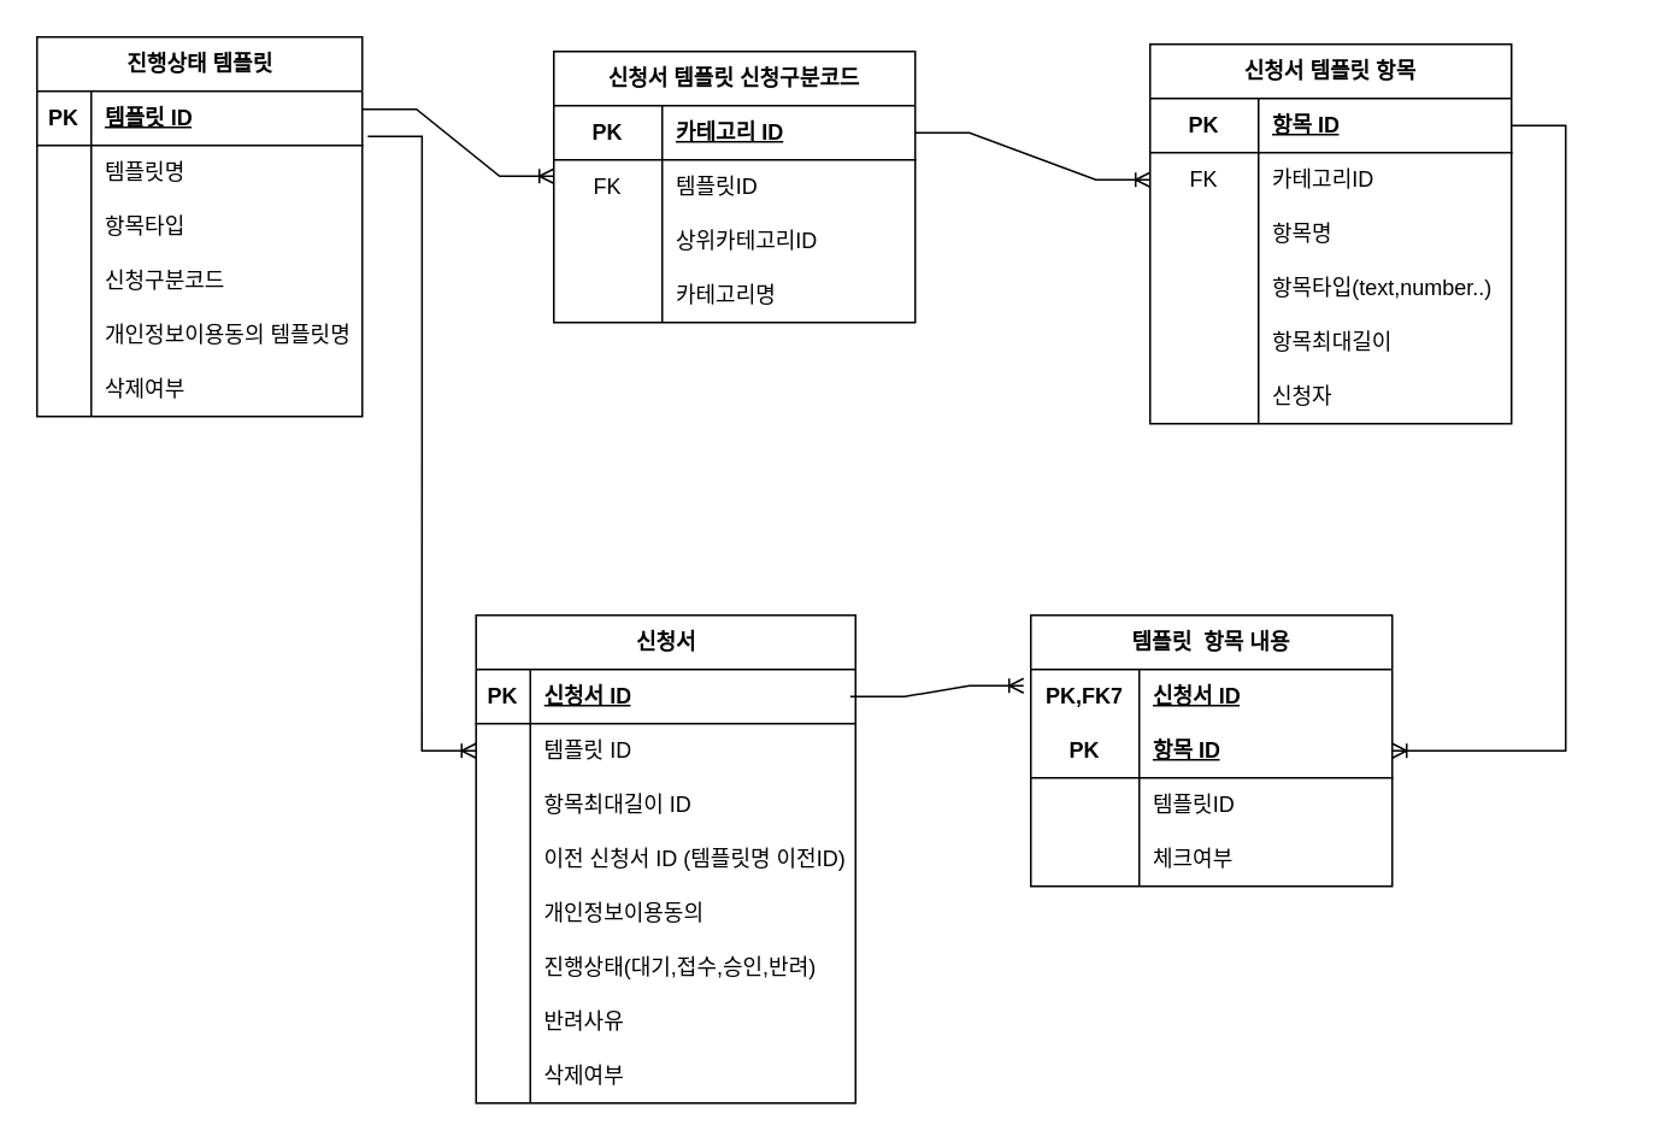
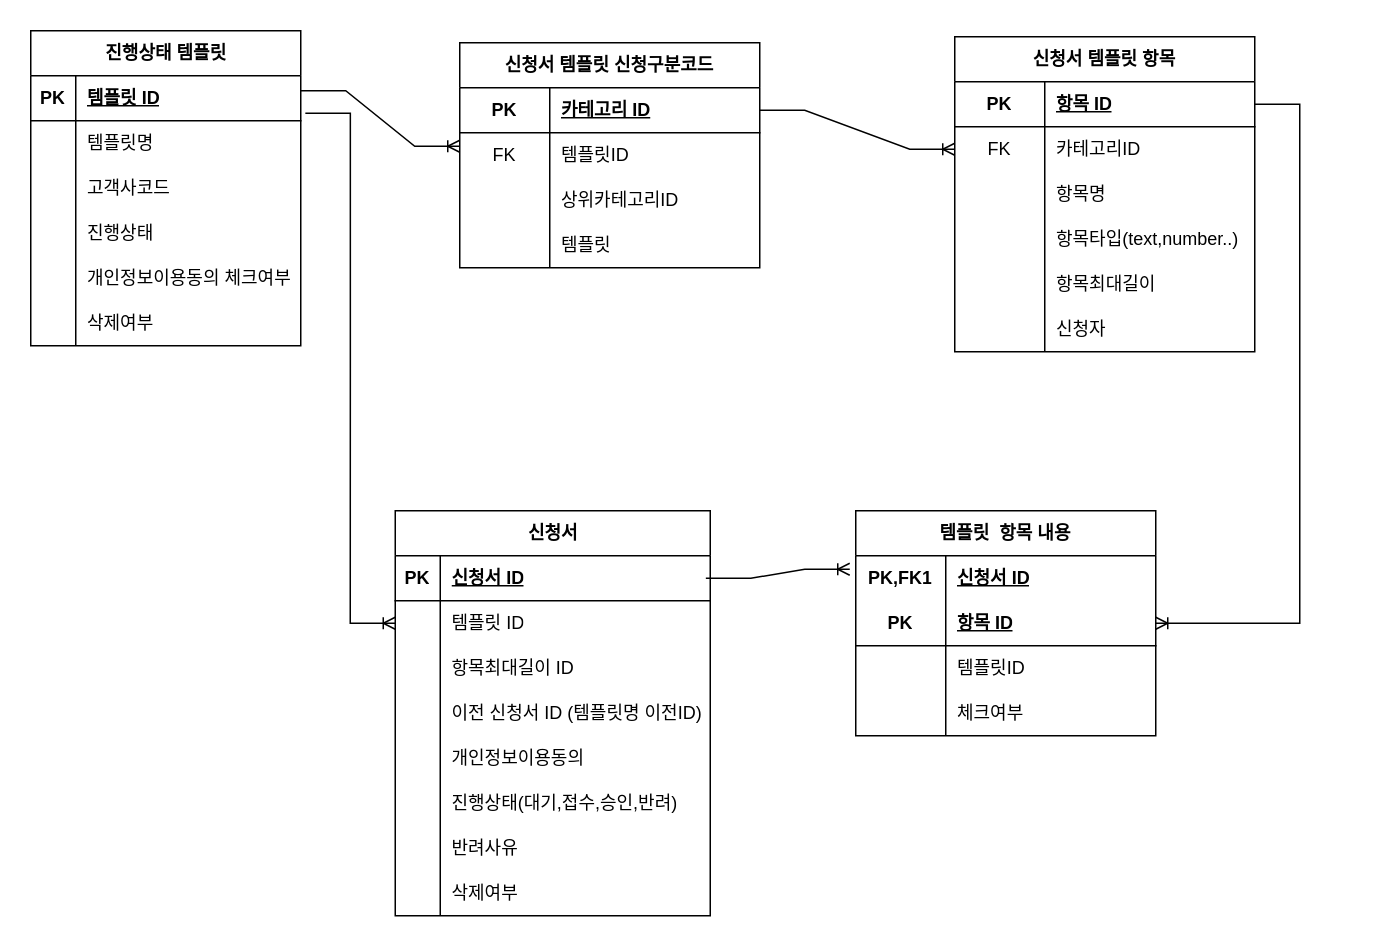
- <mxCell id="11" value="항목타입" style="shape=partialRectangle;connectable=0;fillColor=none;top=0;left=0;bottom=0;right=0;align=left;spacingLeft=6;overflow=hidden;whiteSpace=wrap;html=1;" vertex="1" parent="9"><mxGeometry x="30" width="150" height="30" as="geometry"><mxRectangle width="150" height="30" as="alternateBounds" /></mxGeometry></mxCell>
+ <mxCell id="11" value="고객사코드" style="shape=partialRectangle;connectable=0;fillColor=none;top=0;left=0;bottom=0;right=0;align=left;spacingLeft=6;overflow=hidden;whiteSpace=wrap;html=1;" vertex="1" parent="9"><mxGeometry x="30" width="150" height="30" as="geometry"><mxRectangle width="150" height="30" as="alternateBounds" /></mxGeometry></mxCell>
- <mxCell id="14" value="신청구분코드" style="shape=partialRectangle;connectable=0;fillColor=none;top=0;left=0;bottom=0;right=0;align=left;spacingLeft=6;overflow=hidden;whiteSpace=wrap;html=1;" vertex="1" parent="12"><mxGeometry x="30" width="150" height="30" as="geometry"><mxRectangle width="150" height="30" as="alternateBounds" /></mxGeometry></mxCell>
+ <mxCell id="14" value="진행상태" style="shape=partialRectangle;connectable=0;fillColor=none;top=0;left=0;bottom=0;right=0;align=left;spacingLeft=6;overflow=hidden;whiteSpace=wrap;html=1;" vertex="1" parent="12"><mxGeometry x="30" width="150" height="30" as="geometry"><mxRectangle width="150" height="30" as="alternateBounds" /></mxGeometry></mxCell>
- <mxCell id="90" value="카테고리명" style="shape=partialRectangle;connectable=0;fillColor=none;top=0;left=0;bottom=0;right=0;align=left;spacingLeft=6;overflow=hidden;html=1;whiteSpace=wrap;" vertex="1" parent="88"><mxGeometry x="60" width="140" height="30" as="geometry"><mxRectangle width="140" height="30" as="alternateBounds" /></mxGeometry></mxCell>
+ <mxCell id="90" value="템플릿" style="shape=partialRectangle;connectable=0;fillColor=none;top=0;left=0;bottom=0;right=0;align=left;spacingLeft=6;overflow=hidden;html=1;whiteSpace=wrap;" vertex="1" parent="88"><mxGeometry x="60" width="140" height="30" as="geometry"><mxRectangle width="140" height="30" as="alternateBounds" /></mxGeometry></mxCell>
- <mxCell id="17" value="개인정보이용동의 템플릿명" style="shape=partialRectangle;connectable=0;fillColor=none;top=0;left=0;bottom=0;right=0;align=left;spacingLeft=6;overflow=hidden;whiteSpace=wrap;html=1;" vertex="1" parent="15"><mxGeometry x="30" width="150" height="30" as="geometry"><mxRectangle width="150" height="30" as="alternateBounds" /></mxGeometry></mxCell>
+ <mxCell id="17" value="개인정보이용동의 체크여부" style="shape=partialRectangle;connectable=0;fillColor=none;top=0;left=0;bottom=0;right=0;align=left;spacingLeft=6;overflow=hidden;whiteSpace=wrap;html=1;" vertex="1" parent="15"><mxGeometry x="30" width="150" height="30" as="geometry"><mxRectangle width="150" height="30" as="alternateBounds" /></mxGeometry></mxCell>
- <mxCell id="67" value="PK,FK7" style="shape=partialRectangle;connectable=0;fillColor=none;top=0;left=0;bottom=0;right=0;fontStyle=1;overflow=hidden;html=1;whiteSpace=wrap;" vertex="1" parent="66"><mxGeometry width="60" height="30" as="geometry"><mxRectangle width="60" height="30" as="alternateBounds" /></mxGeometry></mxCell>
+ <mxCell id="67" value="PK,FK1" style="shape=partialRectangle;connectable=0;fillColor=none;top=0;left=0;bottom=0;right=0;fontStyle=1;overflow=hidden;html=1;whiteSpace=wrap;" vertex="1" parent="66"><mxGeometry width="60" height="30" as="geometry"><mxRectangle width="60" height="30" as="alternateBounds" /></mxGeometry></mxCell>
